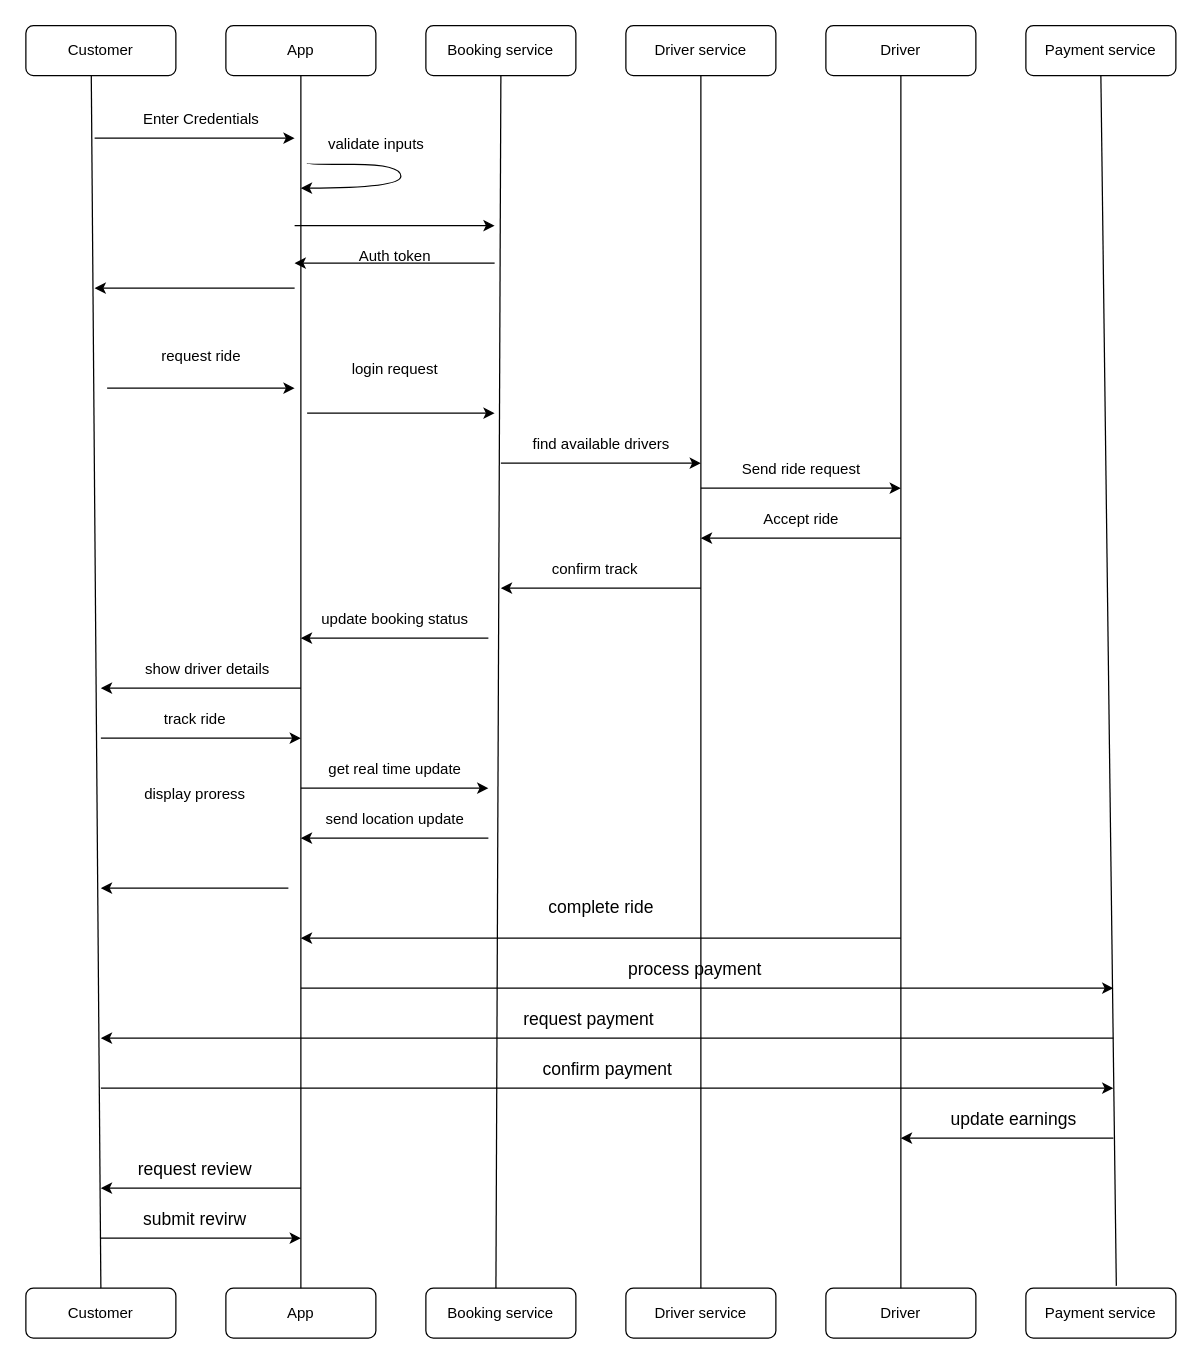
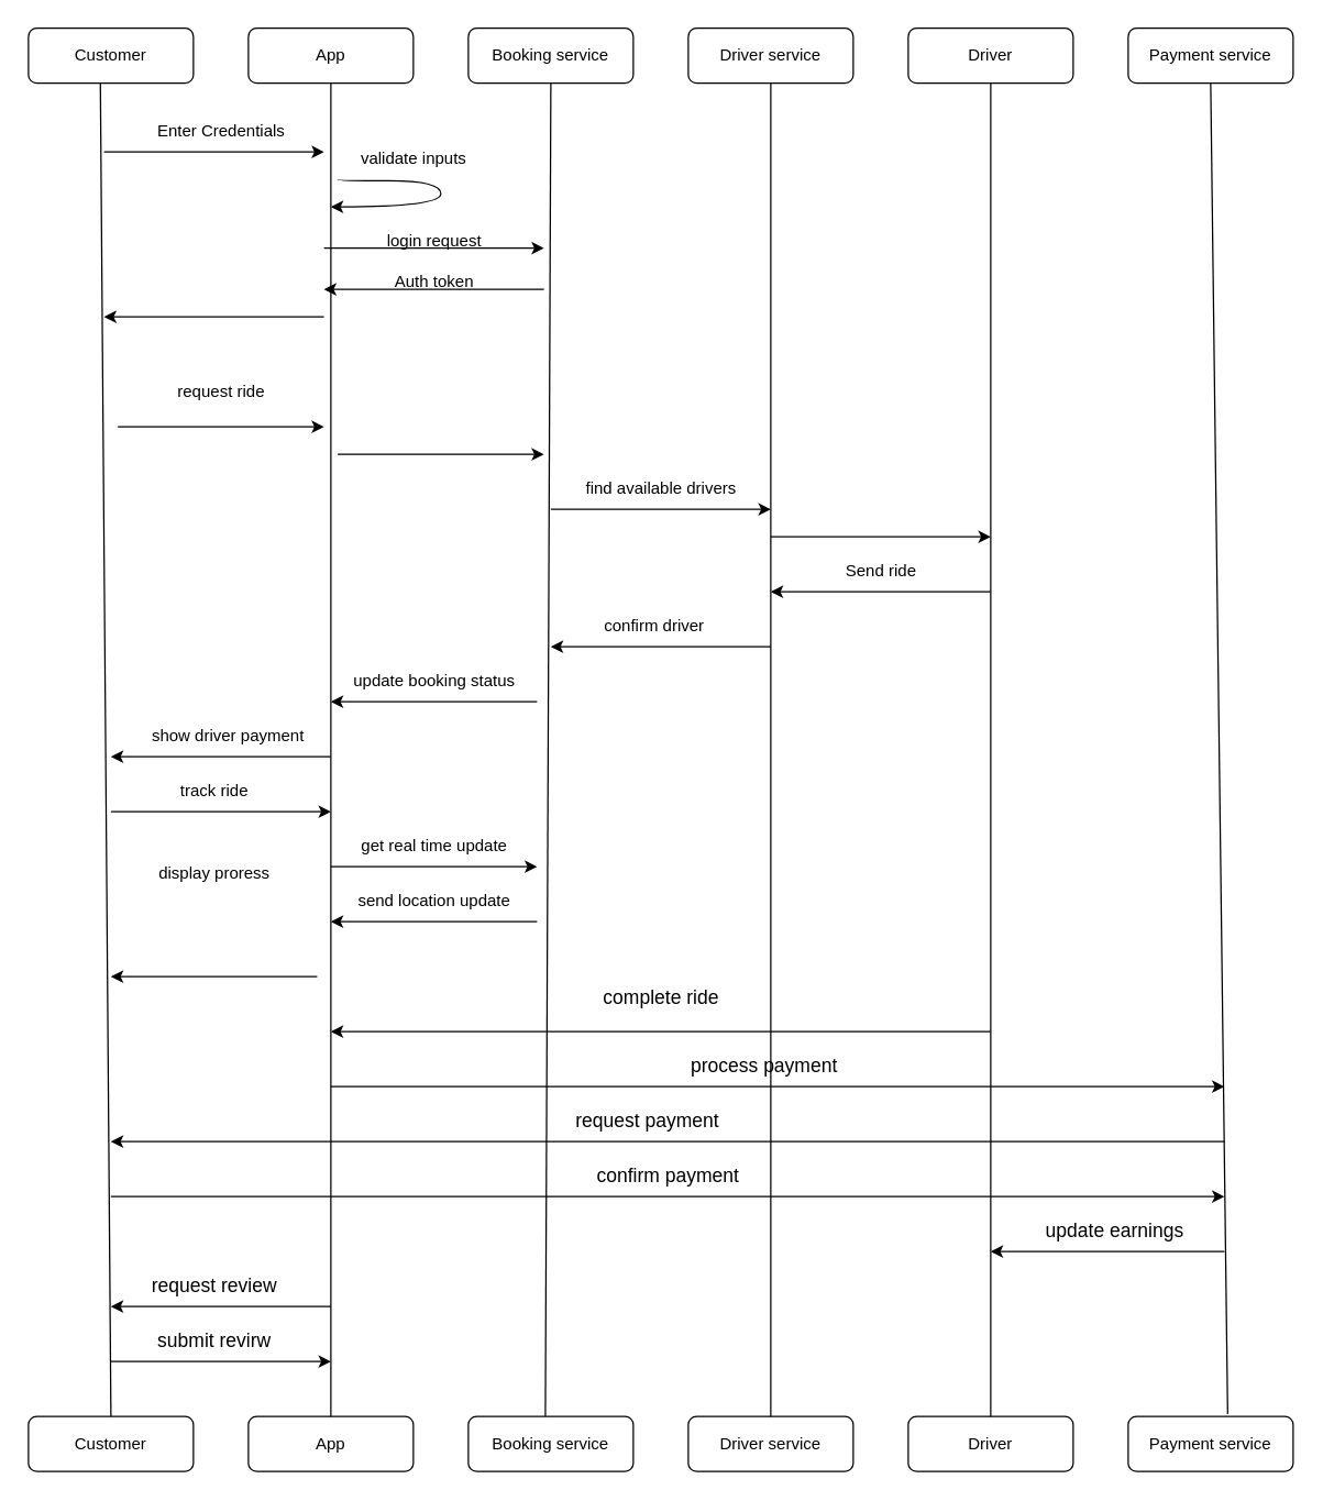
- <mxCell id="67" value="login request" style="text;html=1;align=center;verticalAlign=middle;resizable=0;points=[];autosize=1;strokeColor=none;fillColor=none;" vertex="1" parent="1"><mxGeometry x="270" y="280" width="90" height="30" as="geometry" /></mxCell>
+ <mxCell id="67" value="login request" style="text;html=1;align=center;verticalAlign=middle;resizable=0;points=[];autosize=1;strokeColor=none;fillColor=none;" vertex="1" parent="1"><mxGeometry x="270" y="160" width="90" height="30" as="geometry" /></mxCell>
- <mxCell id="48" value="Send ride request" style="text;html=1;align=center;verticalAlign=middle;resizable=0;points=[];autosize=1;strokeColor=none;fillColor=none;" vertex="1" parent="1"><mxGeometry x="580" y="360" width="120" height="30" as="geometry" /></mxCell>
- <mxCell id="47" value="Accept ride" style="text;html=1;align=center;verticalAlign=middle;resizable=0;points=[];autosize=1;strokeColor=none;fillColor=none;" vertex="1" parent="1"><mxGeometry x="600" y="400" width="80" height="30" as="geometry" /></mxCell>
+ <mxCell id="47" value="Send ride" style="text;html=1;align=center;verticalAlign=middle;resizable=0;points=[];autosize=1;strokeColor=none;fillColor=none;" vertex="1" parent="1"><mxGeometry x="600" y="400" width="80" height="30" as="geometry" /></mxCell>
- <mxCell id="46" value="confirm track" style="text;html=1;align=center;verticalAlign=middle;resizable=0;points=[];autosize=1;strokeColor=none;fillColor=none;" vertex="1" parent="1"><mxGeometry x="425" y="440" width="100" height="30" as="geometry" /></mxCell>
+ <mxCell id="46" value="confirm driver" style="text;html=1;align=center;verticalAlign=middle;resizable=0;points=[];autosize=1;strokeColor=none;fillColor=none;" vertex="1" parent="1"><mxGeometry x="425" y="440" width="100" height="30" as="geometry" /></mxCell>
- <mxCell id="44" value="show driver details" style="text;html=1;align=center;verticalAlign=middle;resizable=0;points=[];autosize=1;strokeColor=none;fillColor=none;" vertex="1" parent="1"><mxGeometry x="105" y="520" width="120" height="30" as="geometry" /></mxCell>
+ <mxCell id="44" value="show driver payment" style="text;html=1;align=center;verticalAlign=middle;resizable=0;points=[];autosize=1;strokeColor=none;fillColor=none;" vertex="1" parent="1"><mxGeometry x="105" y="520" width="120" height="30" as="geometry" /></mxCell>
